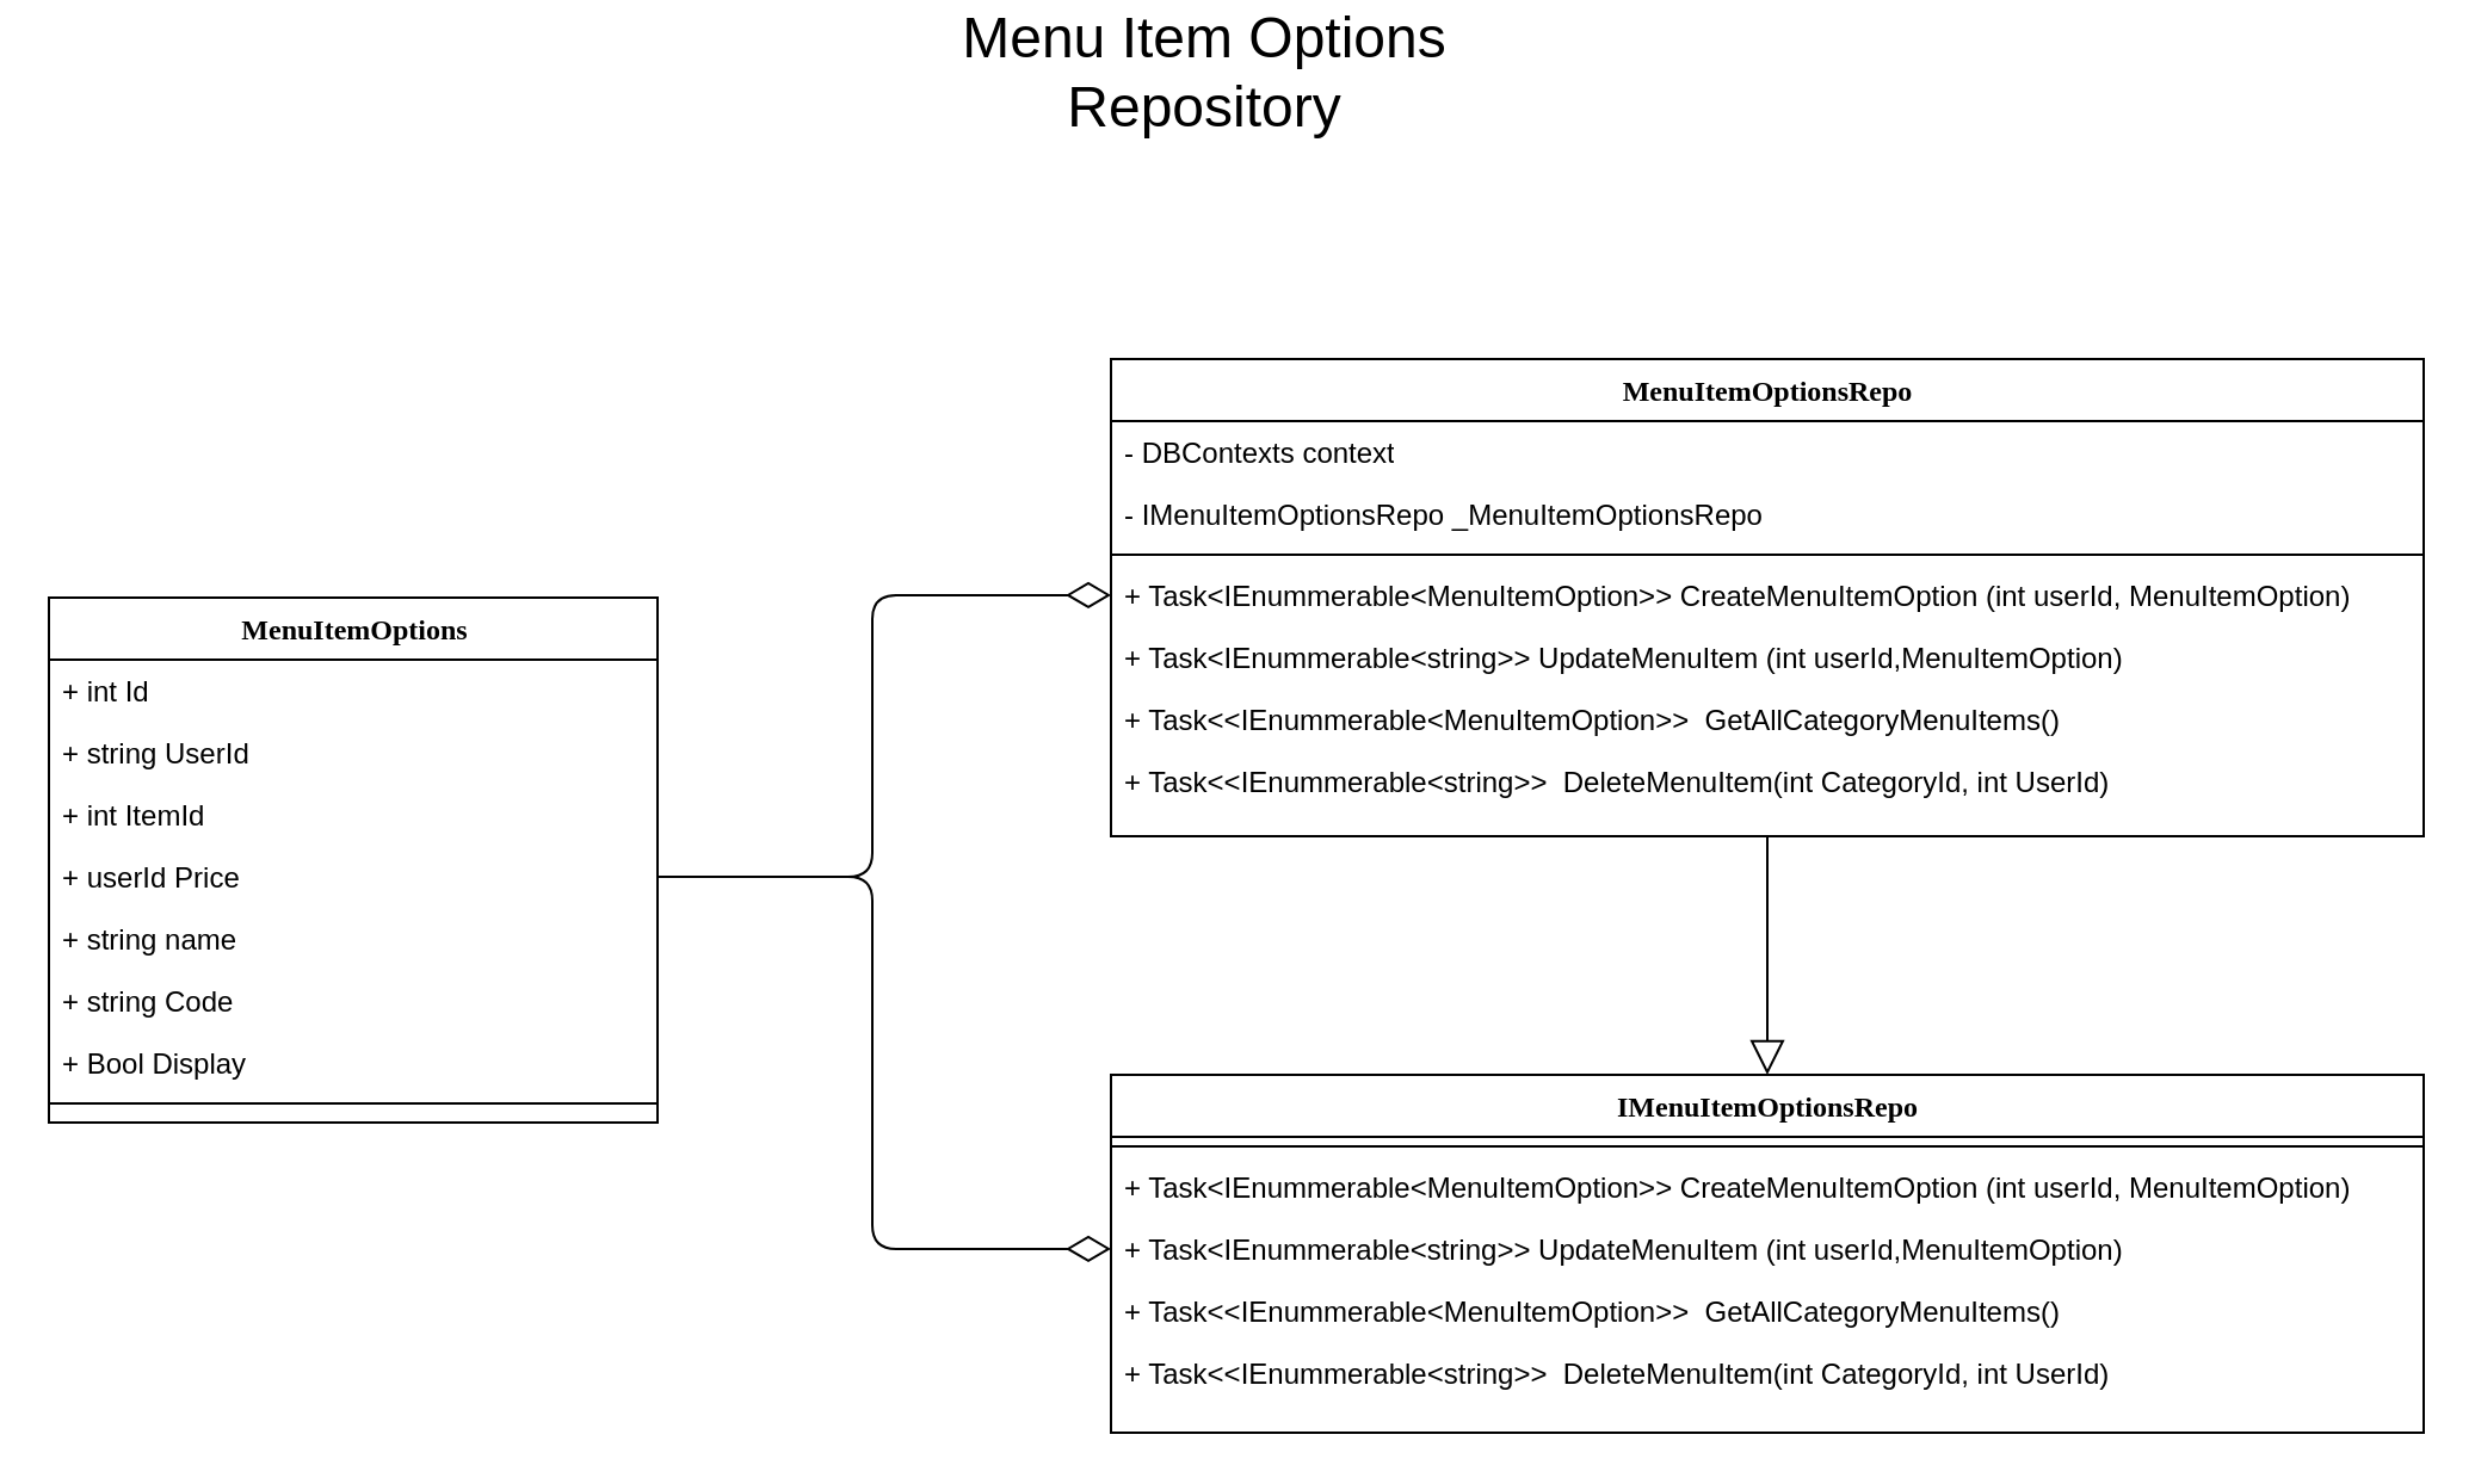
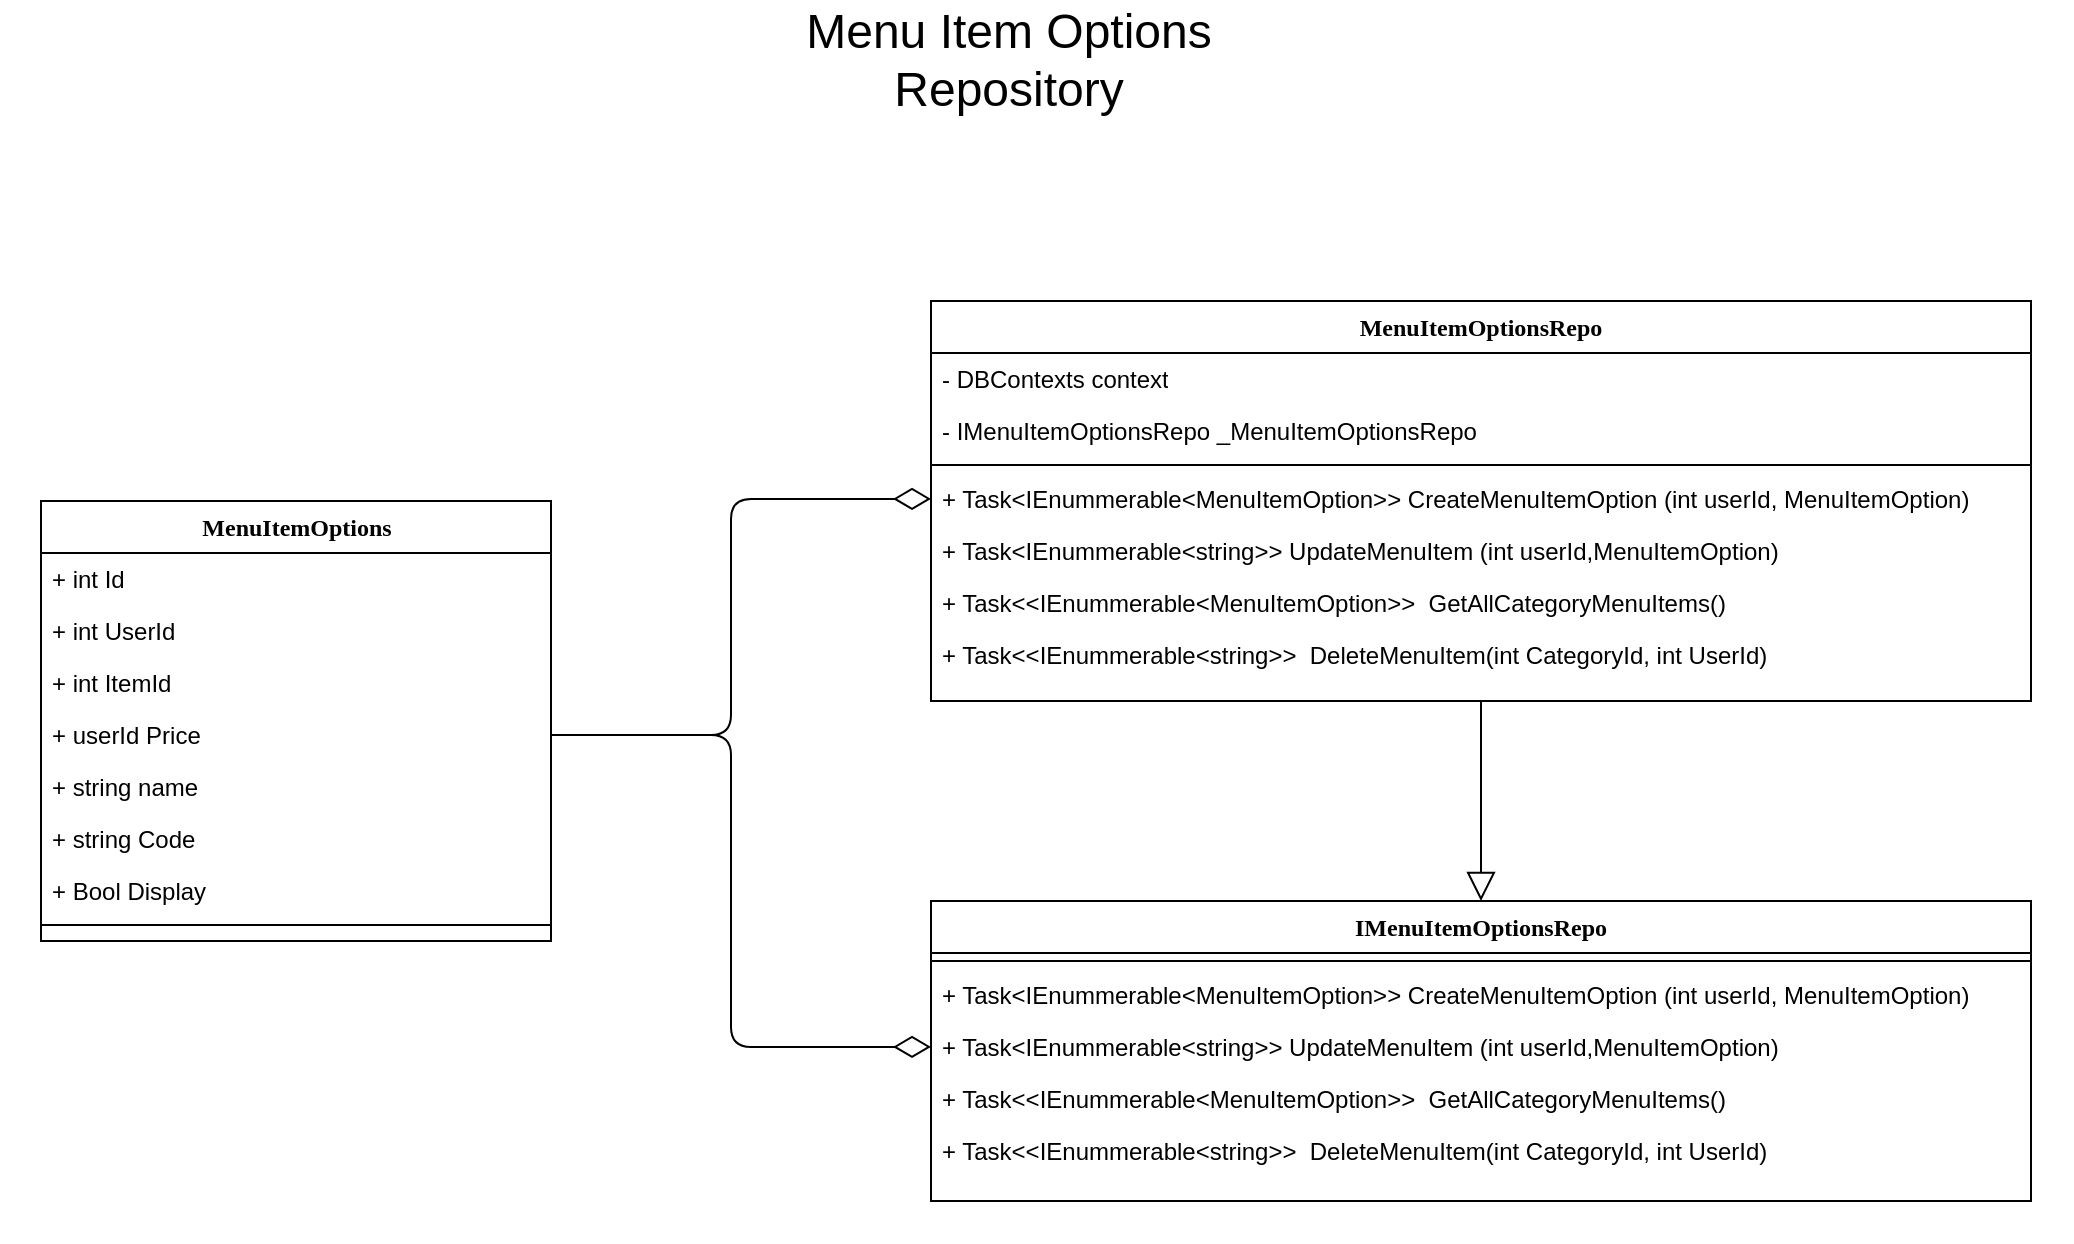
- <mxCell id="20" value="+ string UserId" style="text;html=1;strokeColor=none;fillColor=none;align=left;verticalAlign=top;spacingLeft=4;spacingRight=4;whiteSpace=wrap;overflow=hidden;rotatable=0;points=[[0,0.5],[1,0.5]];portConstraint=eastwest;" vertex="1" parent="18"><mxGeometry y="52" width="255" height="26" as="geometry" /></mxCell>
+ <mxCell id="20" value="+ int UserId" style="text;html=1;strokeColor=none;fillColor=none;align=left;verticalAlign=top;spacingLeft=4;spacingRight=4;whiteSpace=wrap;overflow=hidden;rotatable=0;points=[[0,0.5],[1,0.5]];portConstraint=eastwest;" vertex="1" parent="18"><mxGeometry y="52" width="255" height="26" as="geometry" /></mxCell>
